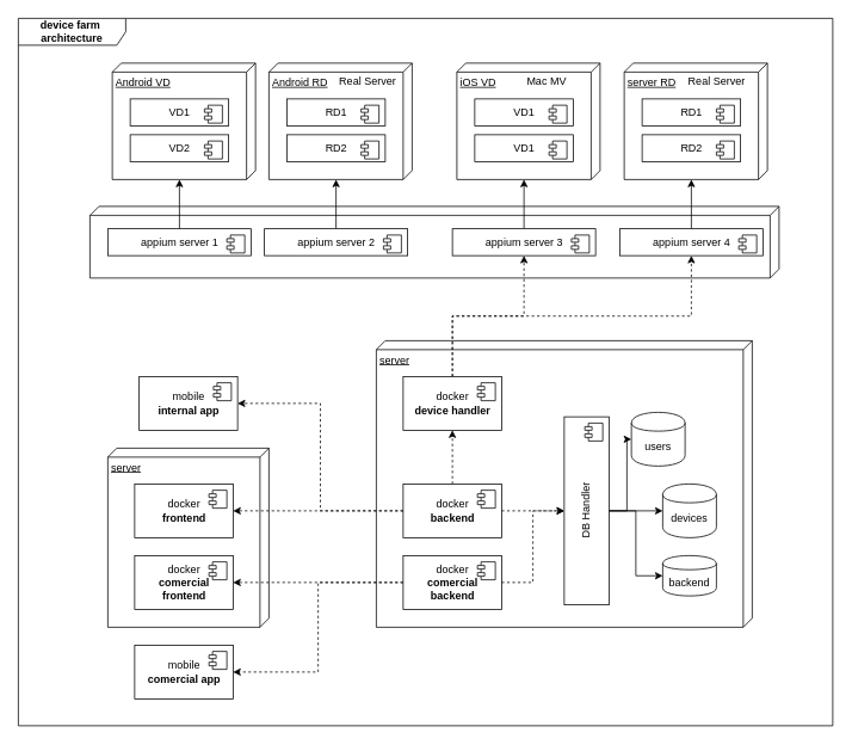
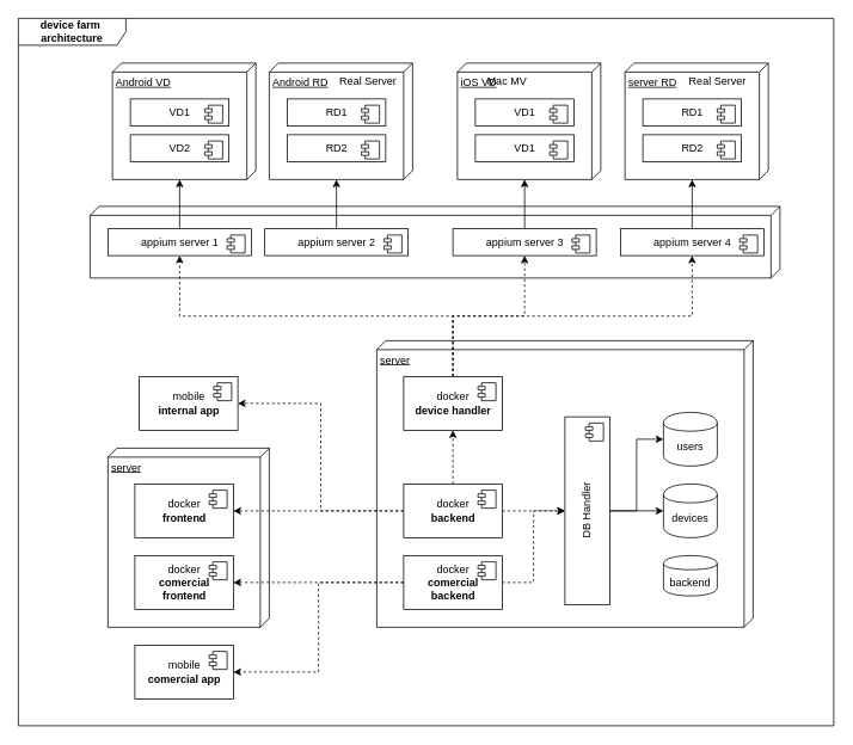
- <mxCell id="70" value="Mac MV" style="text;html=1;align=center;verticalAlign=middle;resizable=0;points=[];;autosize=1;" vertex="1" parent="1"><mxGeometry x="580" y="80" width="60" height="20" as="geometry" /></mxCell>
+ <mxCell id="70" value="Mac MV" style="text;html=1;align=center;verticalAlign=middle;resizable=0;points=[];;autosize=1;" vertex="1" parent="1"><mxGeometry x="535" y="80" width="60" height="20" as="geometry" /></mxCell>
+ <mxCell id="13" style="edgeStyle=orthogonalEdgeStyle;rounded=0;orthogonalLoop=1;jettySize=auto;html=1;exitX=0.5;exitY=0;exitDx=0;exitDy=0;dashed=1;entryX=0.5;entryY=1;entryDx=0;entryDy=0;" edge="1" parent="1" source="17" target="30"><mxGeometry relative="1" as="geometry"><mxPoint x="480" y="330" as="targetPoint" /></mxGeometry></mxCell>
- <mxCell id="52" value="users" style="shape=cylinder;whiteSpace=wrap;html=1;boundedLbl=1;backgroundOutline=1;" vertex="1" parent="1"><mxGeometry x="705" y="460" width="60" height="60" as="geometry" /></mxCell>
+ <mxCell id="52" value="users" style="shape=cylinder;whiteSpace=wrap;html=1;boundedLbl=1;backgroundOutline=1;" vertex="1" parent="1"><mxGeometry x="740" y="460" width="60" height="60" as="geometry" /></mxCell>
- <mxCell id="56" style="edgeStyle=orthogonalEdgeStyle;rounded=0;orthogonalLoop=1;jettySize=auto;html=1;exitX=1;exitY=0.5;exitDx=0;exitDy=0;entryX=0;entryY=0.5;entryDx=0;entryDy=0;" edge="1" parent="1" source="57" target="53"><mxGeometry relative="1" as="geometry" /></mxCell>
